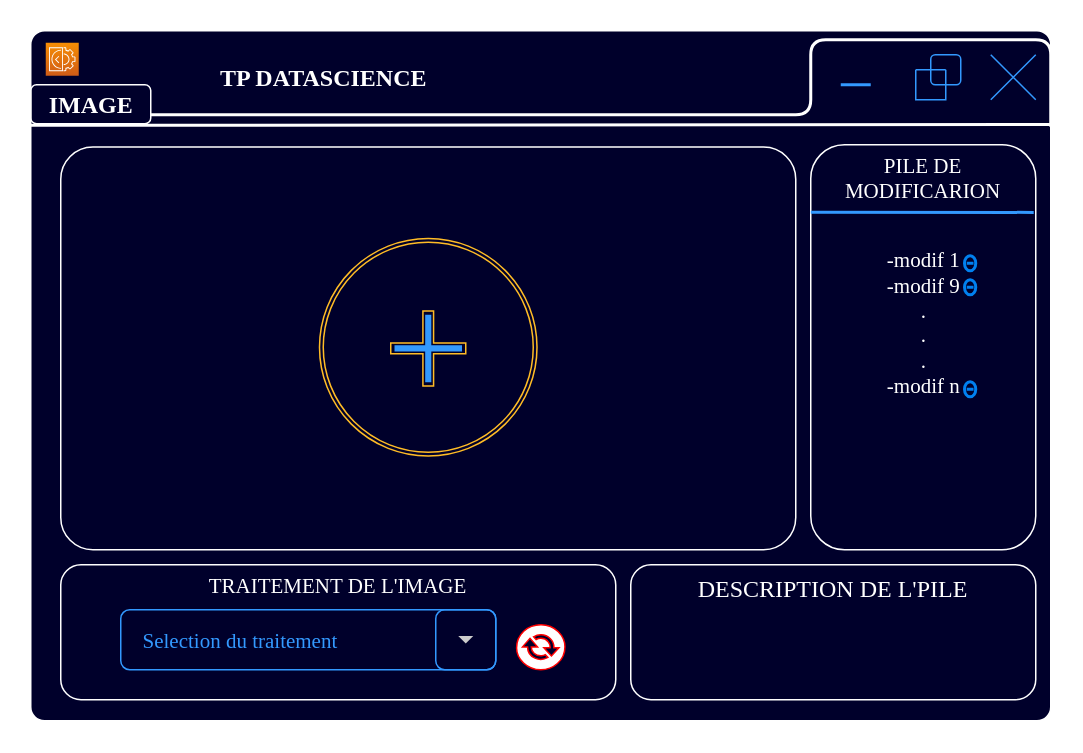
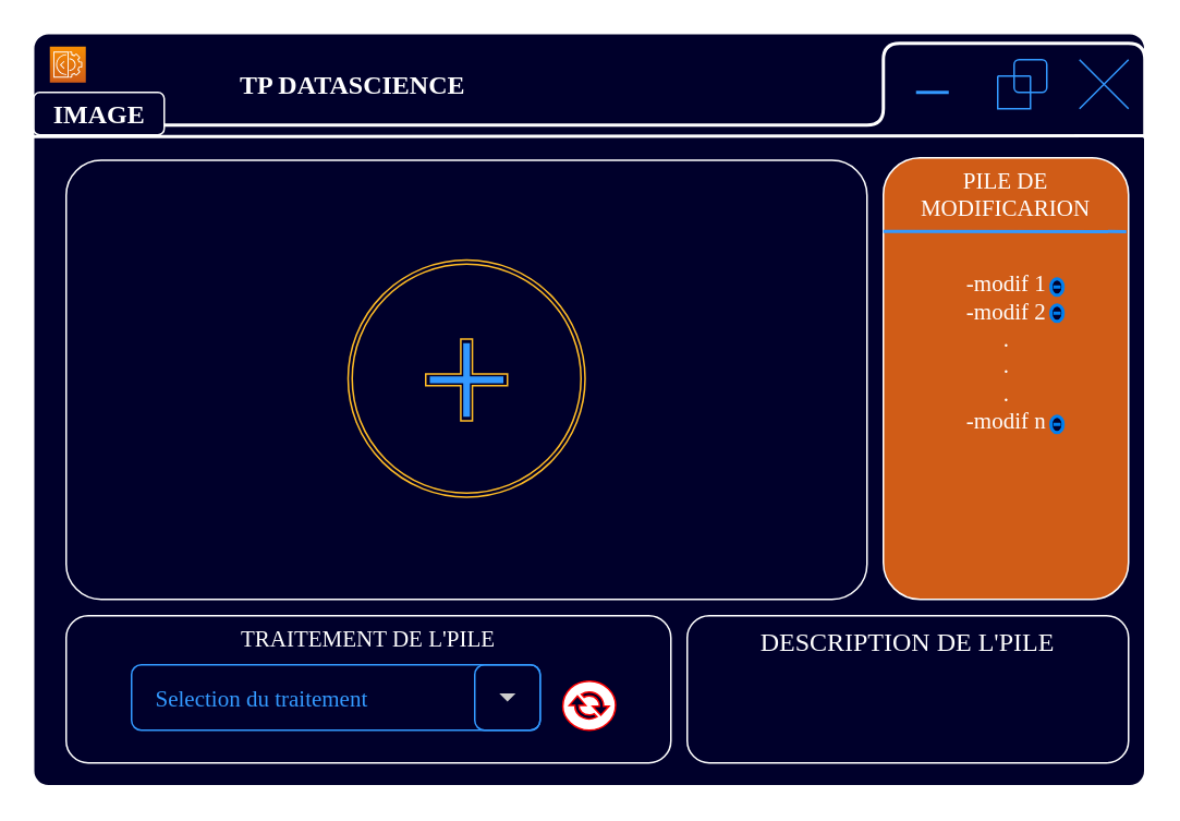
- <mxCell id="20" value="-modif 1&lt;br&gt;-modif 9&lt;br&gt;.&lt;br&gt;.&lt;br&gt;.&lt;br&gt;-modif n" style="text;html=1;align=center;verticalAlign=top;resizable=1;points=[];autosize=1;strokeColor=none;fillColor=none;fontSize=14;fontFamily=Times New Roman;fontColor=#FFFFFF;" parent="1" vertex="1"><mxGeometry x="580" y="158.5" width="70" height="110" as="geometry" /></mxCell>
+ <mxCell id="20" value="-modif 1&lt;br&gt;-modif 2&lt;br&gt;.&lt;br&gt;.&lt;br&gt;.&lt;br&gt;-modif n" style="text;html=1;align=center;verticalAlign=top;resizable=1;points=[];autosize=1;strokeColor=none;fillColor=none;fontSize=14;fontFamily=Times New Roman;fontColor=#FFFFFF;" parent="1" vertex="1"><mxGeometry x="580" y="158.5" width="70" height="110" as="geometry" /></mxCell>
- <mxCell id="18" value="PILE DE MODIFICARION" style="rounded=1;whiteSpace=wrap;html=1;fillColor=#00002B;verticalAlign=top;fontSize=14;fontFamily=Times New Roman;fontColor=#FFFFFF;strokeColor=#FFFFFF;" parent="1" vertex="1"><mxGeometry x="540" y="96" width="150" height="270" as="geometry" /></mxCell>
+ <mxCell id="18" value="PILE DE MODIFICARION" style="rounded=1;whiteSpace=wrap;html=1;fillColor=#d05c17;verticalAlign=top;fontSize=14;fontFamily=Times New Roman;fontColor=#FFFFFF;strokeColor=#FFFFFF;" parent="1" vertex="1"><mxGeometry x="540" y="96" width="150" height="270" as="geometry" /></mxCell>
- <mxCell id="17" value="&lt;font style=&quot;font-size: 14px;&quot;&gt;TRAITEMENT DE L'IMAGE&lt;/font&gt;" style="rounded=1;whiteSpace=wrap;html=1;strokeColor=#FFFFFF;fontFamily=Times New Roman;fontSize=14;verticalAlign=top;fillColor=none;fontColor=#FFFFFF;" parent="1" vertex="1"><mxGeometry x="40" y="376" width="370" height="90" as="geometry" /></mxCell>
+ <mxCell id="17" value="&lt;font style=&quot;font-size: 14px;&quot;&gt;TRAITEMENT DE L'PILE&lt;/font&gt;" style="rounded=1;whiteSpace=wrap;html=1;strokeColor=#FFFFFF;fontFamily=Times New Roman;fontSize=14;verticalAlign=top;fillColor=none;fontColor=#FFFFFF;" parent="1" vertex="1"><mxGeometry x="40" y="376" width="370" height="90" as="geometry" /></mxCell>
